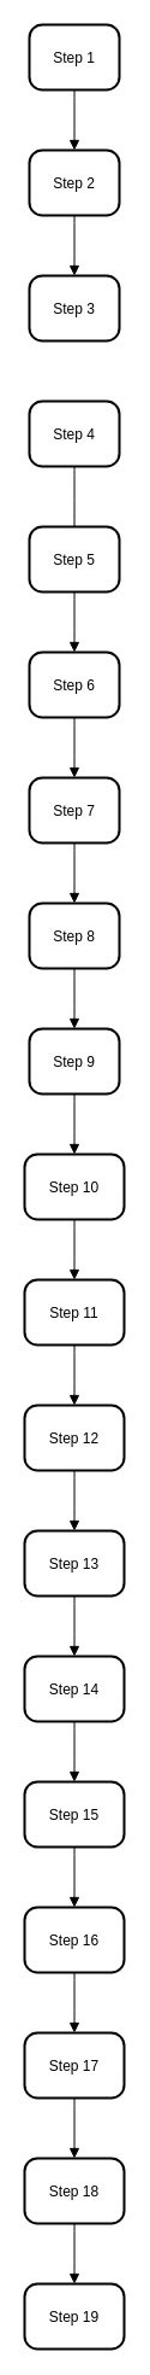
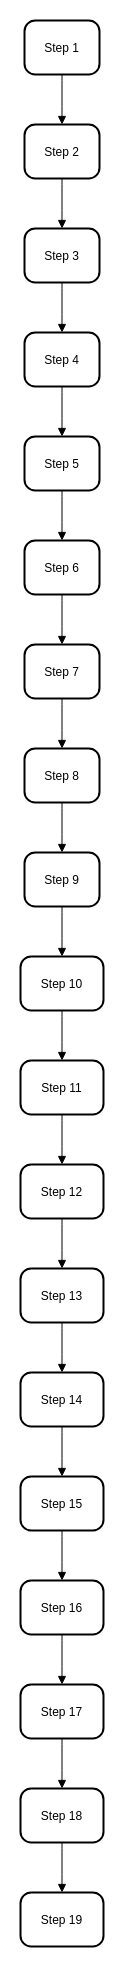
+ <mxCell id="23" value="" style="curved=1;startArrow=none;endArrow=block;exitX=0.5;exitY=1;entryX=0.5;entryY=0;" edge="1" parent="1" source="4" target="5"><mxGeometry relative="1" as="geometry"><Array as="points" /></mxGeometry></mxCell>
- <mxCell id="24" value="" style="curved=1;startArrow=none;endArrow=none;exitX=0.5;exitY=1;entryX=0.5;entryY=0;" edge="1" parent="1" source="5" target="6"><mxGeometry relative="1" as="geometry"><Array as="points" /></mxGeometry></mxCell>
+ <mxCell id="24" value="" style="curved=1;startArrow=none;endArrow=block;exitX=0.5;exitY=1;entryX=0.5;entryY=0;" edge="1" parent="1" source="5" target="6"><mxGeometry relative="1" as="geometry"><Array as="points" /></mxGeometry></mxCell>
